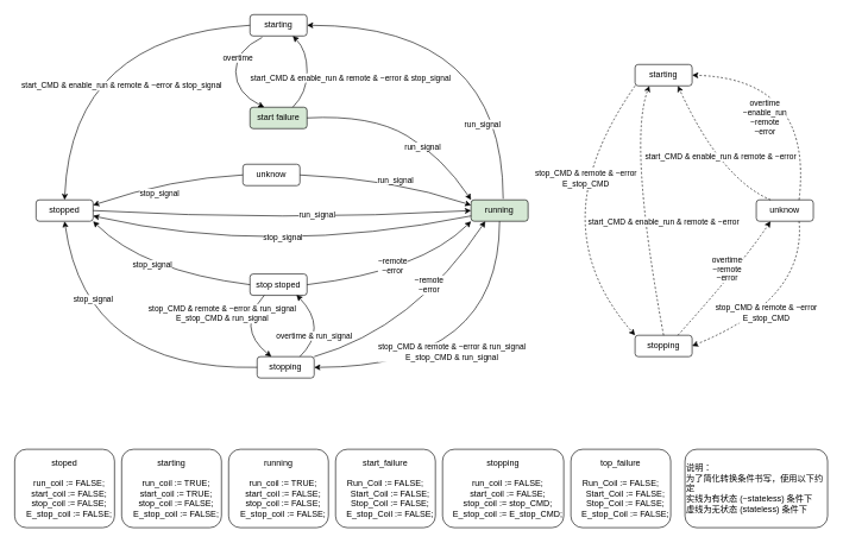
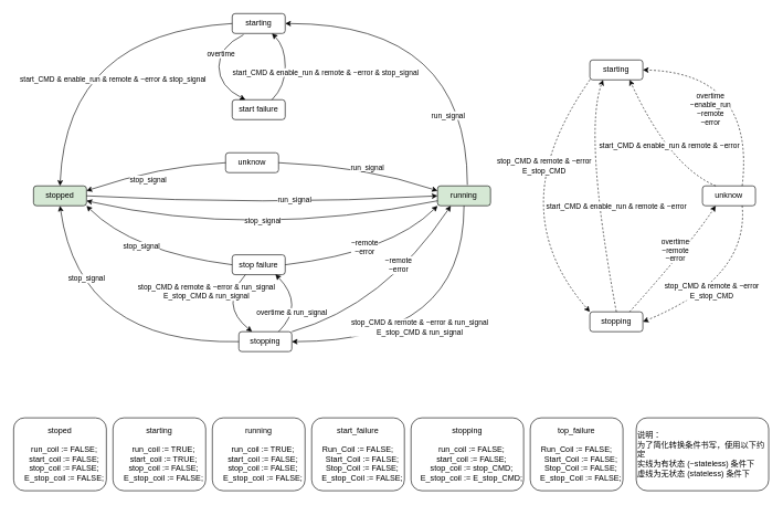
- <mxCell id="3" value="start failure" style="rounded=1;whiteSpace=wrap;html=1;fillColor=#d5e8d4;" vertex="1" parent="1"><mxGeometry x="350" y="150" width="80" height="30" as="geometry" /></mxCell>
+ <mxCell id="3" value="start failure" style="rounded=1;whiteSpace=wrap;html=1;" vertex="1" parent="1"><mxGeometry x="350" y="150" width="80" height="30" as="geometry" /></mxCell>
- <mxCell id="20" value="" style="curved=1;endArrow=classic;html=1;rounded=0;exitX=1;exitY=0.5;exitDx=0;exitDy=0;entryX=0;entryY=0;entryDx=0;entryDy=0;" edge="1" parent="1" source="3" target="7"><mxGeometry width="50" height="50" relative="1" as="geometry"><mxPoint x="380" y="290" as="sourcePoint" /><mxPoint x="430" y="240" as="targetPoint" /><Array as="points"><mxPoint x="520" y="160" /><mxPoint x="620" y="220" /></Array></mxGeometry></mxCell>
- <mxCell id="21" value="run_signal" style="edgeLabel;html=1;align=center;verticalAlign=middle;resizable=0;points=[];" vertex="1" connectable="0" parent="20"><mxGeometry x="0.255" y="-2" relative="1" as="geometry"><mxPoint as="offset" /></mxGeometry></mxCell>
- <mxCell id="6" value="stopped" style="rounded=1;whiteSpace=wrap;html=1;" vertex="1" parent="1"><mxGeometry x="50" y="280" width="80" height="30" as="geometry" /></mxCell>
+ <mxCell id="6" value="stopped" style="rounded=1;whiteSpace=wrap;html=1;fillColor=#d5e8d4;" vertex="1" parent="1"><mxGeometry x="50" y="280" width="80" height="30" as="geometry" /></mxCell>
- <mxCell id="5" value="stop stoped" style="rounded=1;whiteSpace=wrap;html=1;" vertex="1" parent="1"><mxGeometry x="350" y="384" width="80" height="30" as="geometry" /></mxCell>
+ <mxCell id="5" value="stop failure" style="rounded=1;whiteSpace=wrap;html=1;" vertex="1" parent="1"><mxGeometry x="350" y="384" width="80" height="30" as="geometry" /></mxCell>
